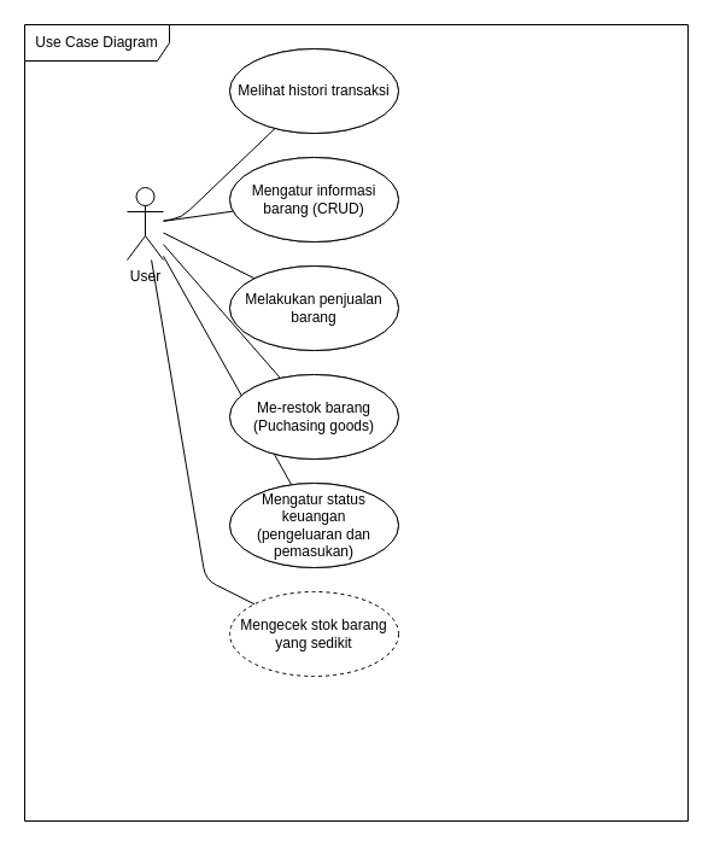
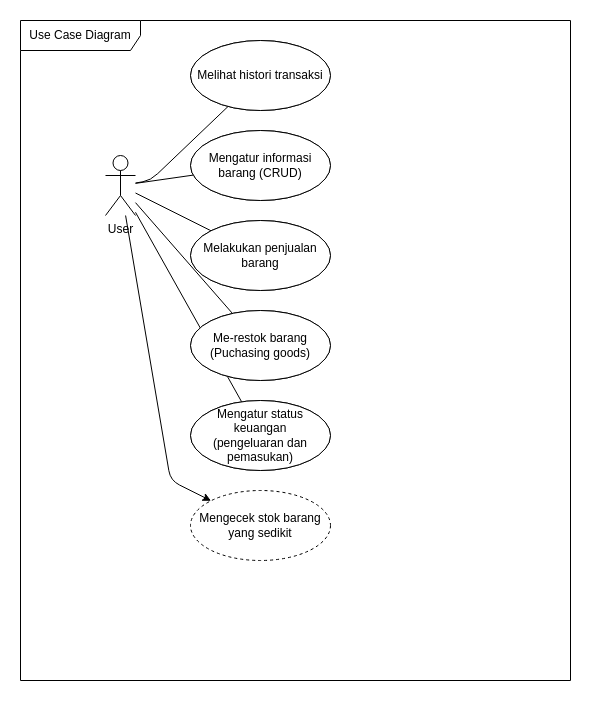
- <mxCell id="15" value="" style="endArrow=none;html=1;" parent="1" source="3" target="14" edge="1"><mxGeometry width="50" height="50" relative="1" as="geometry"><mxPoint x="90" y="318" as="sourcePoint" /><mxPoint x="235.27" y="504.611" as="targetPoint" /><Array as="points"><mxPoint x="170" y="480" /></Array></mxGeometry></mxCell>
+ <mxCell id="15" value="" style="endArrow=classic;html=1;" parent="1" source="3" target="14" edge="1"><mxGeometry width="50" height="50" relative="1" as="geometry"><mxPoint x="90" y="318" as="sourcePoint" /><mxPoint x="235.27" y="504.611" as="targetPoint" /><Array as="points"><mxPoint x="170" y="480" /></Array></mxGeometry></mxCell>
